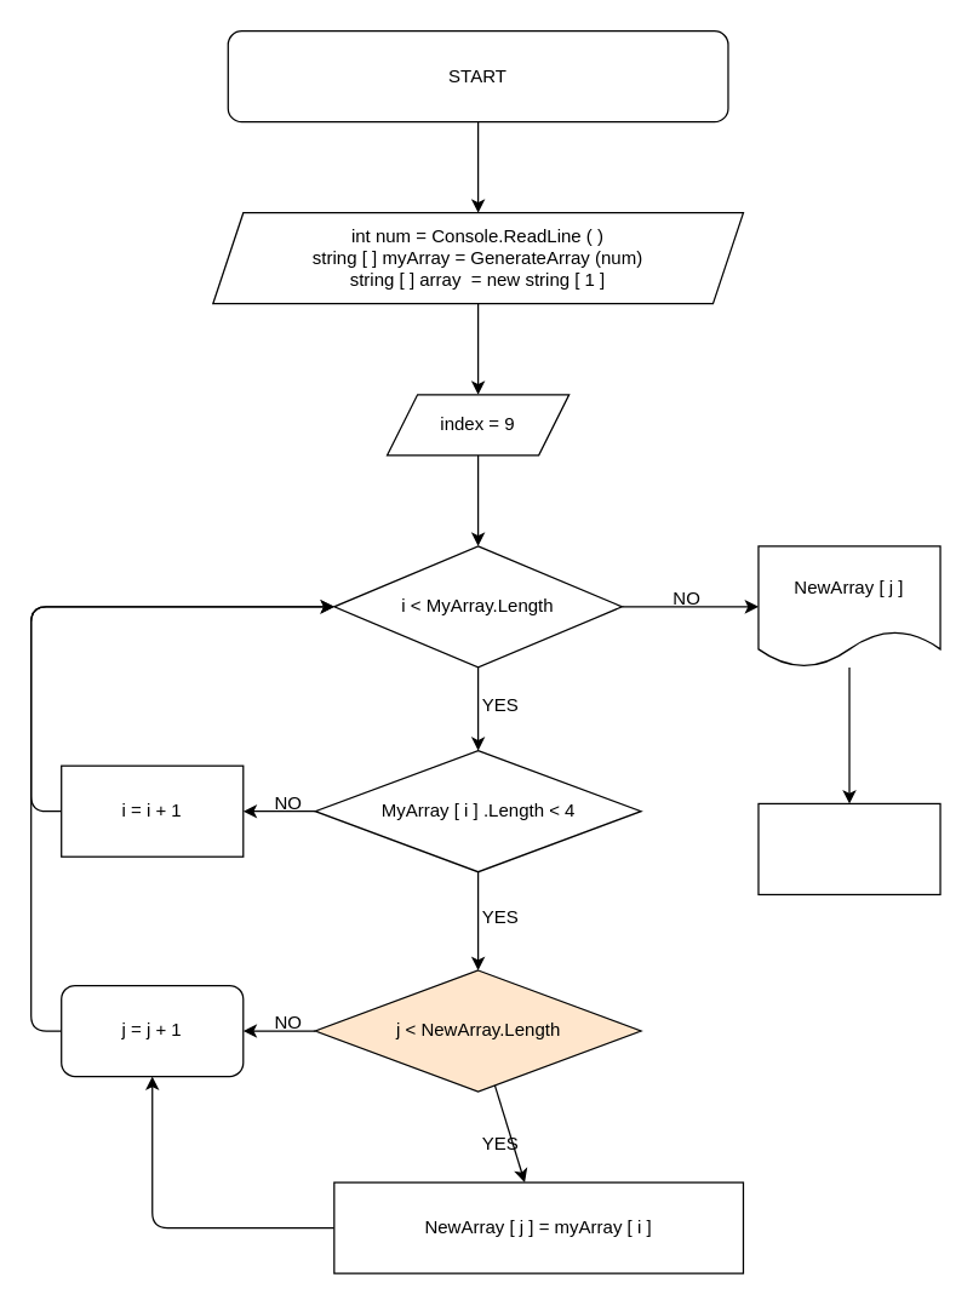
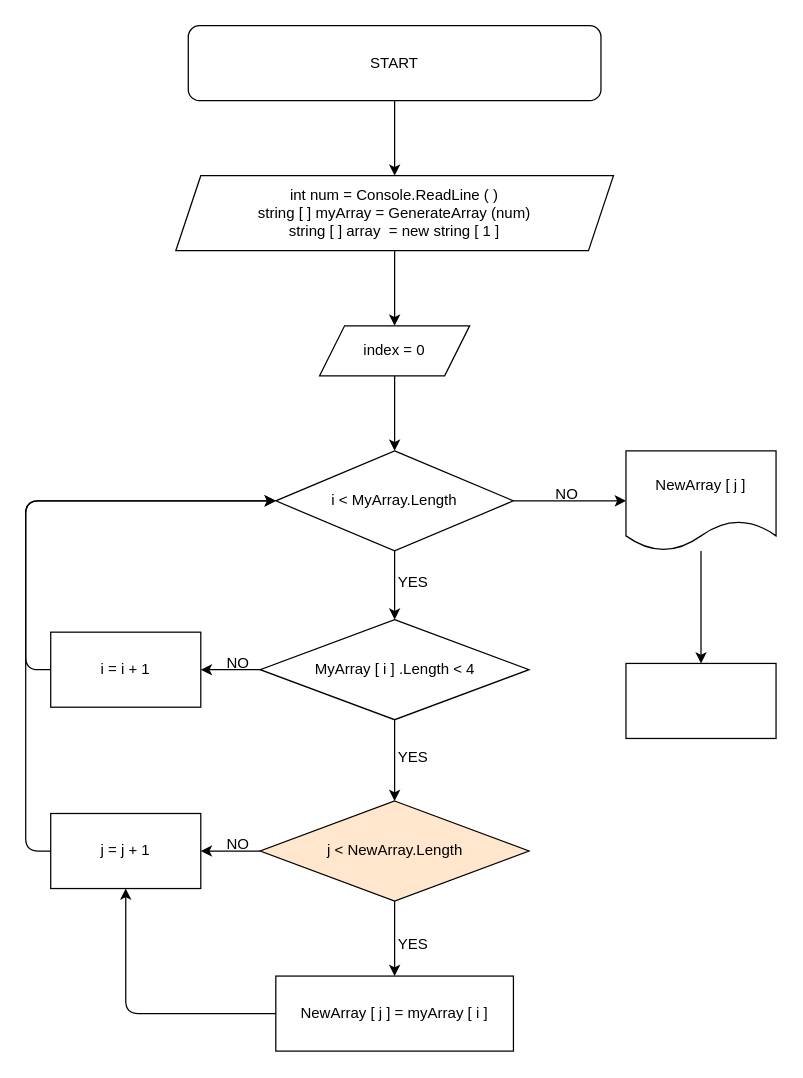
- <mxCell id="7" value="index = 9" style="shape=parallelogram;perimeter=parallelogramPerimeter;whiteSpace=wrap;html=1;fixedSize=1;" parent="1" vertex="1"><mxGeometry x="255" y="260" width="120" height="40" as="geometry" /></mxCell>
+ <mxCell id="7" value="index = 0" style="shape=parallelogram;perimeter=parallelogramPerimeter;whiteSpace=wrap;html=1;fixedSize=1;" parent="1" vertex="1"><mxGeometry x="255" y="260" width="120" height="40" as="geometry" /></mxCell>
- <mxCell id="24" value="j = j + 1" style="whiteSpace=wrap;html=1;rounded=1;" vertex="1" parent="1"><mxGeometry x="40" y="650" width="120" height="60" as="geometry" /></mxCell>
+ <mxCell id="24" value="j = j + 1" style="rounded=0;whiteSpace=wrap;html=1;" vertex="1" parent="1"><mxGeometry x="40" y="650" width="120" height="60" as="geometry" /></mxCell>
- <mxCell id="26" value="NewArray [ j ] = myArray [ i ]" style="whiteSpace=wrap;html=1;" vertex="1" parent="1"><mxGeometry x="220" y="780" width="270" height="60" as="geometry" /></mxCell>
+ <mxCell id="26" value="NewArray [ j ] = myArray [ i ]" style="whiteSpace=wrap;html=1;" vertex="1" parent="1"><mxGeometry x="220" y="780" width="190" height="60" as="geometry" /></mxCell>
